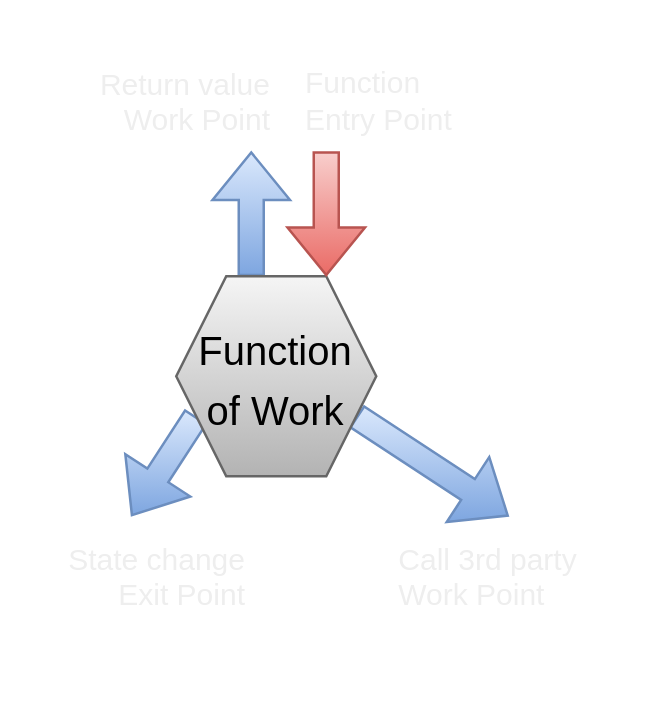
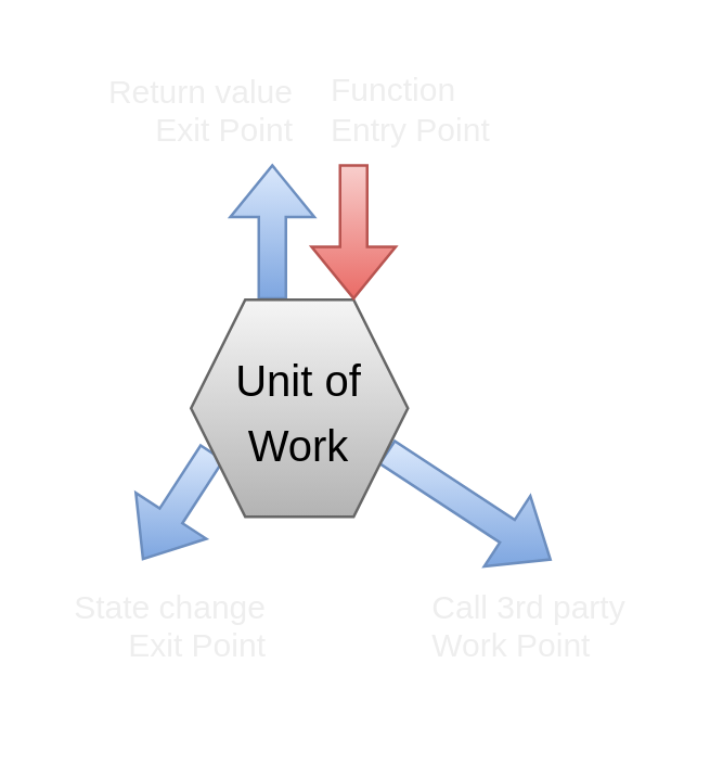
- <mxCell id="8" value="&lt;div style=&quot;&quot;&gt;&lt;span style=&quot;background-color: initial;&quot;&gt;Return value&lt;/span&gt;&lt;/div&gt;&lt;div style=&quot;&quot;&gt;&lt;span style=&quot;background-color: initial;&quot;&gt;Work Point&lt;/span&gt;&lt;/div&gt;" style="text;whiteSpace=wrap;html=1;fontSize=12;fontFamily=Helvetica;align=right;fontColor=#EEEEEE;labelBorderColor=none;rounded=0;" vertex="1" parent="1"><mxGeometry x="20" y="20" width="90" height="50" as="geometry" /></mxCell>
+ <mxCell id="8" value="&lt;div style=&quot;&quot;&gt;&lt;span style=&quot;background-color: initial;&quot;&gt;Return value&lt;/span&gt;&lt;/div&gt;&lt;div style=&quot;&quot;&gt;&lt;span style=&quot;background-color: initial;&quot;&gt;Exit Point&lt;/span&gt;&lt;/div&gt;" style="text;whiteSpace=wrap;html=1;fontSize=12;fontFamily=Helvetica;align=right;fontColor=#EEEEEE;labelBorderColor=none;rounded=0;" vertex="1" parent="1"><mxGeometry x="20" y="20" width="90" height="50" as="geometry" /></mxCell>
- <mxCell id="5" value="&lt;font face=&quot;Helvetica&quot; color=&quot;#000000&quot; style=&quot;font-size: 16px;&quot;&gt;Function of Work&lt;/font&gt;" style="shape=hexagon;perimeter=hexagonPerimeter2;whiteSpace=wrap;html=1;fixedSize=1;hachureGap=4;fontFamily=Architects Daughter;fontSource=https%3A%2F%2Ffonts.googleapis.com%2Fcss%3Ffamily%3DArchitects%2BDaughter;fontSize=20;labelBorderColor=none;rounded=0;fillColor=#f5f5f5;gradientColor=#b3b3b3;strokeColor=#666666;fontColor=#111;" vertex="1" parent="1"><mxGeometry x="70" y="110" width="80" height="80" as="geometry" /></mxCell>
+ <mxCell id="5" value="&lt;font face=&quot;Helvetica&quot; color=&quot;#000000&quot; style=&quot;font-size: 16px;&quot;&gt;Unit of Work&lt;/font&gt;" style="shape=hexagon;perimeter=hexagonPerimeter2;whiteSpace=wrap;html=1;fixedSize=1;hachureGap=4;fontFamily=Architects Daughter;fontSource=https%3A%2F%2Ffonts.googleapis.com%2Fcss%3Ffamily%3DArchitects%2BDaughter;fontSize=20;labelBorderColor=none;rounded=0;fillColor=#f5f5f5;gradientColor=#b3b3b3;strokeColor=#666666;fontColor=#111;" vertex="1" parent="1"><mxGeometry x="70" y="110" width="80" height="80" as="geometry" /></mxCell>
